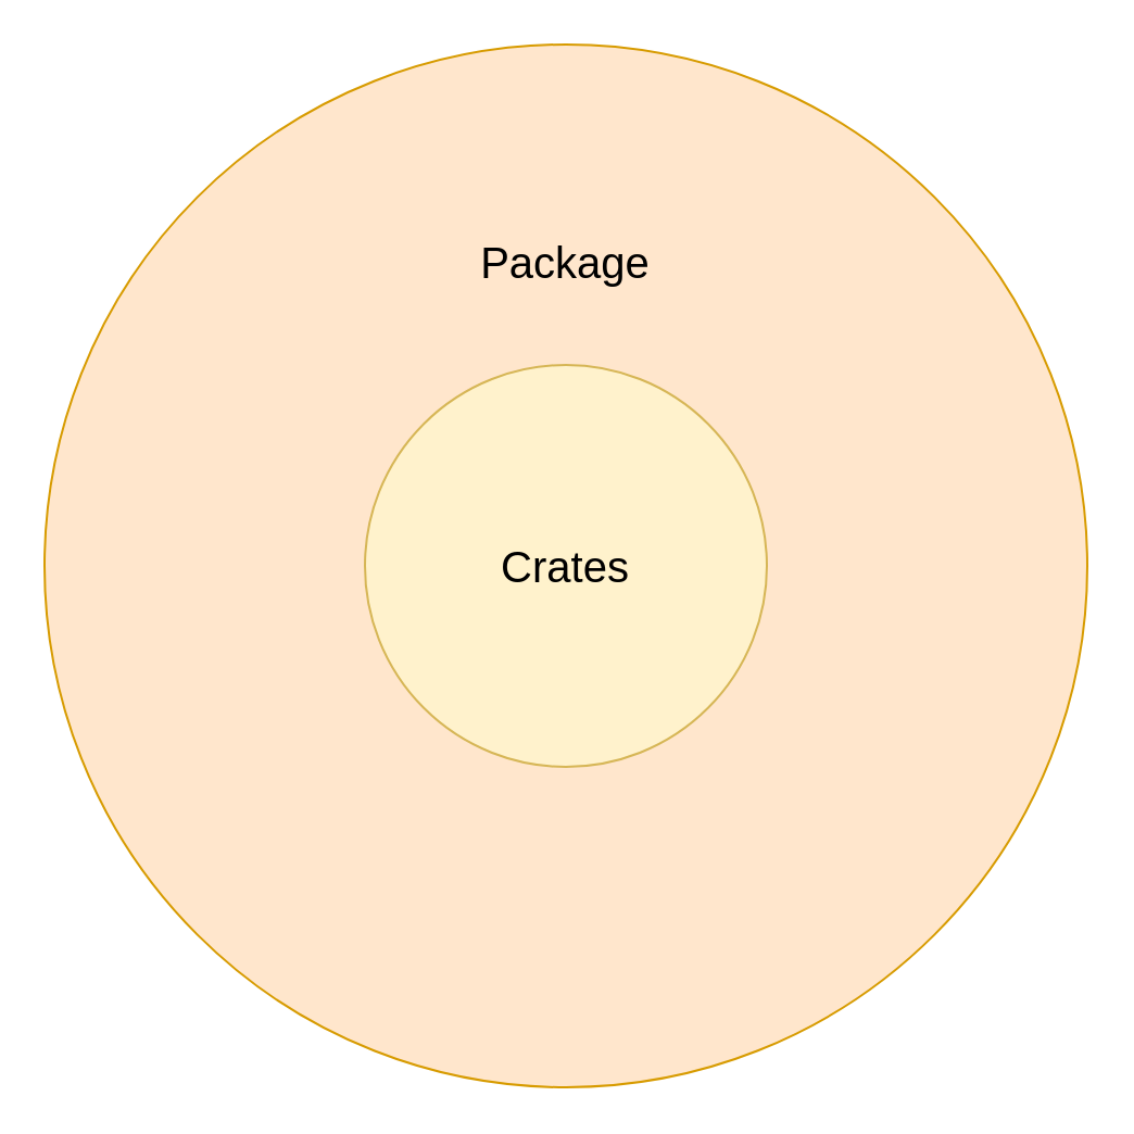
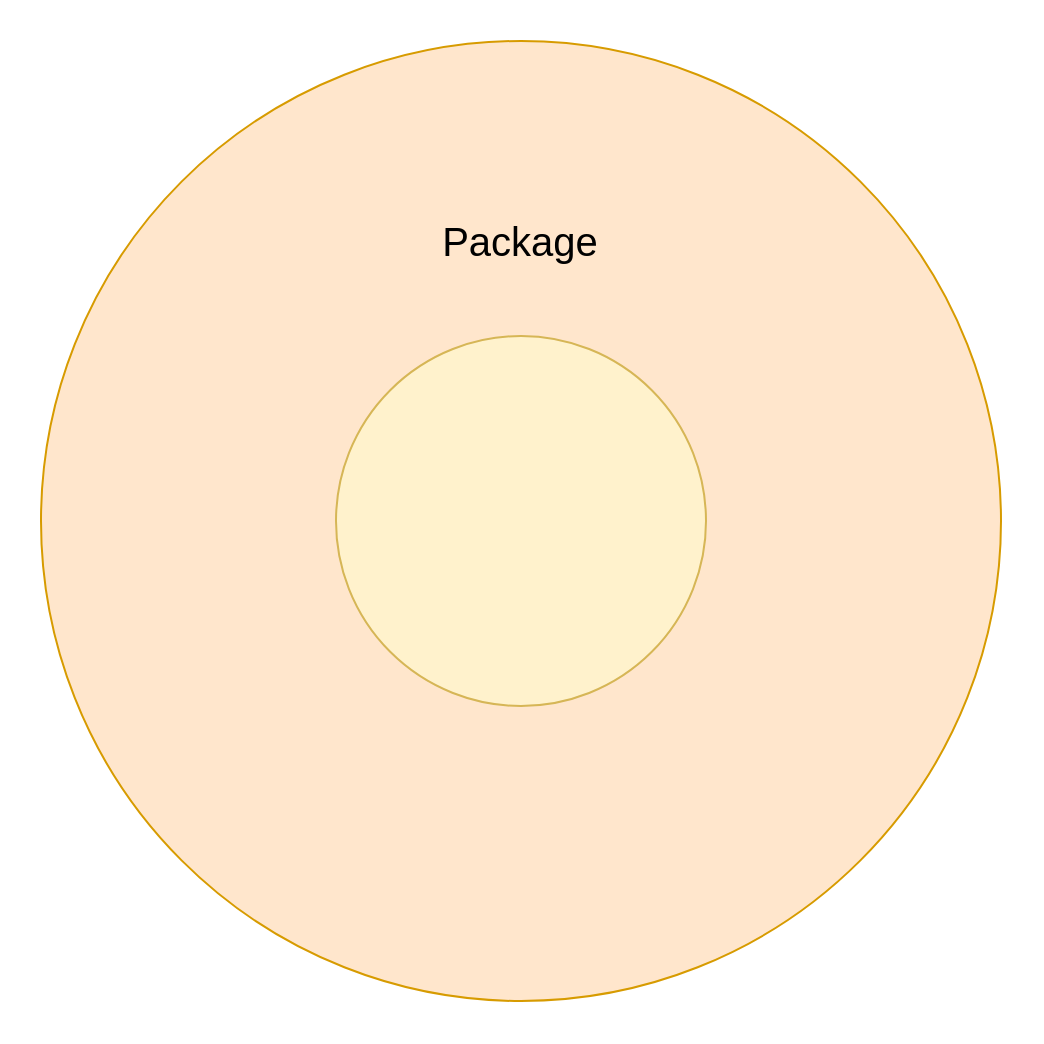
- <mxCell id="5" value="&lt;font style=&quot;font-size: 20px;&quot;&gt;Crates&lt;/font&gt;" style="text;html=1;strokeColor=none;fillColor=none;align=center;verticalAlign=middle;whiteSpace=wrap;rounded=0;" vertex="1" parent="1"><mxGeometry x="230" y="245" width="60" height="30" as="geometry" /></mxCell>
